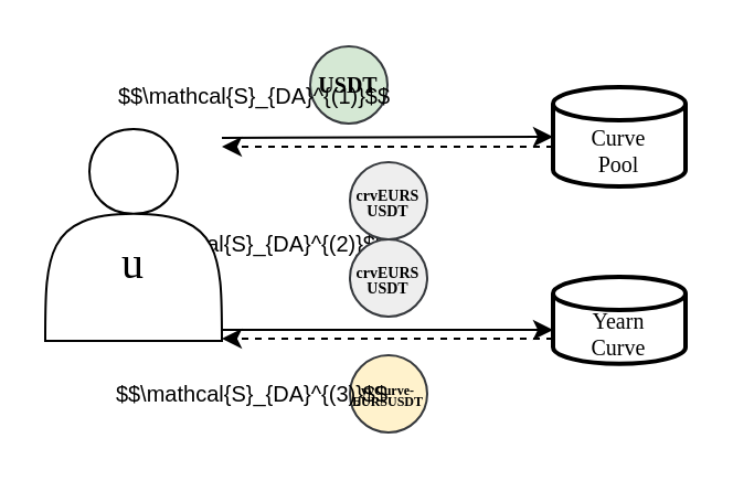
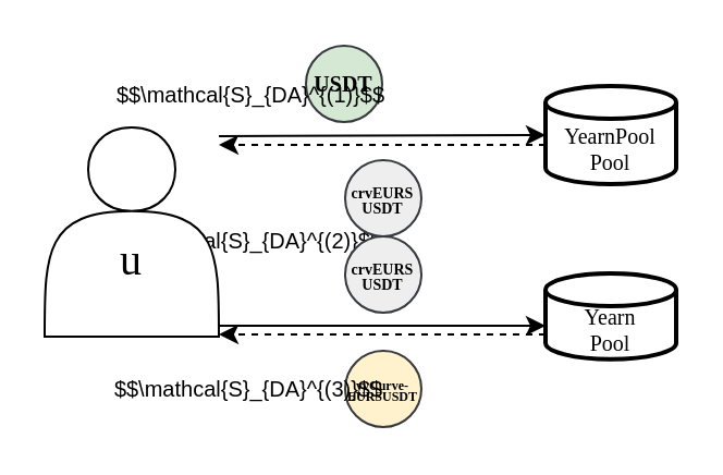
- <mxCell id="2" value="Curve&lt;br&gt;Pool" style="shape=cylinder3;whiteSpace=wrap;html=1;boundedLbl=1;backgroundOutline=1;size=7.5;strokeWidth=2;fontFamily=Times New Roman;fontSize=10;fontStyle=0" parent="1" vertex="1"><mxGeometry x="250" y="39" width="60" height="45" as="geometry" /></mxCell>
+ <mxCell id="2" value="YearnPool&lt;br&gt;Pool" style="shape=cylinder3;whiteSpace=wrap;html=1;boundedLbl=1;backgroundOutline=1;size=7.5;strokeWidth=2;fontFamily=Times New Roman;fontSize=10;fontStyle=0" parent="1" vertex="1"><mxGeometry x="250" y="39" width="60" height="45" as="geometry" /></mxCell>
- <mxCell id="4" value="&lt;span style=&quot;font-size: 10px;&quot;&gt;&lt;span style=&quot;font-size: 10px;&quot;&gt;Yearn&lt;br style=&quot;font-size: 10px;&quot;&gt;Curve&lt;/span&gt;&lt;/span&gt;" style="shape=cylinder3;whiteSpace=wrap;html=1;boundedLbl=1;backgroundOutline=1;size=7.5;strokeWidth=2;fontFamily=Times New Roman;fontStyle=0;fontSize=10;" parent="1" vertex="1"><mxGeometry x="250" y="125" width="60" height="39.37" as="geometry" /></mxCell>
+ <mxCell id="4" value="&lt;span style=&quot;font-size: 10px;&quot;&gt;&lt;span style=&quot;font-size: 10px;&quot;&gt;Yearn&lt;br style=&quot;font-size: 10px;&quot;&gt;Pool&lt;/span&gt;&lt;/span&gt;" style="shape=cylinder3;whiteSpace=wrap;html=1;boundedLbl=1;backgroundOutline=1;size=7.5;strokeWidth=2;fontFamily=Times New Roman;fontStyle=0;fontSize=10;" parent="1" vertex="1"><mxGeometry x="250" y="125" width="60" height="39.37" as="geometry" /></mxCell>
